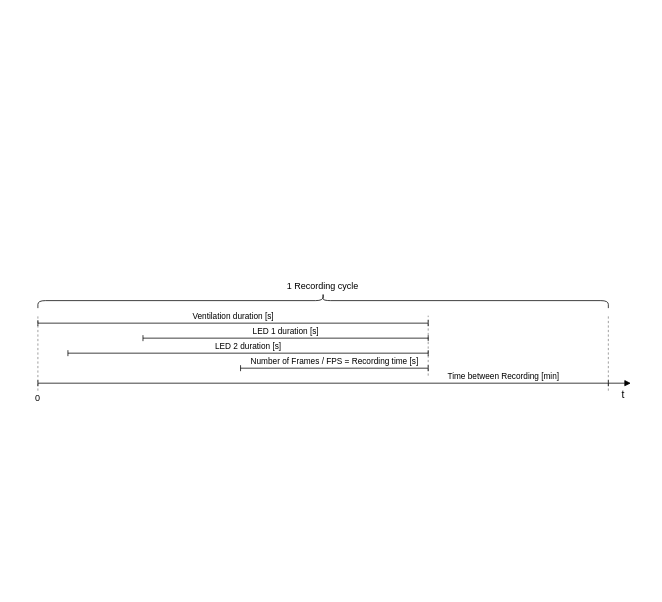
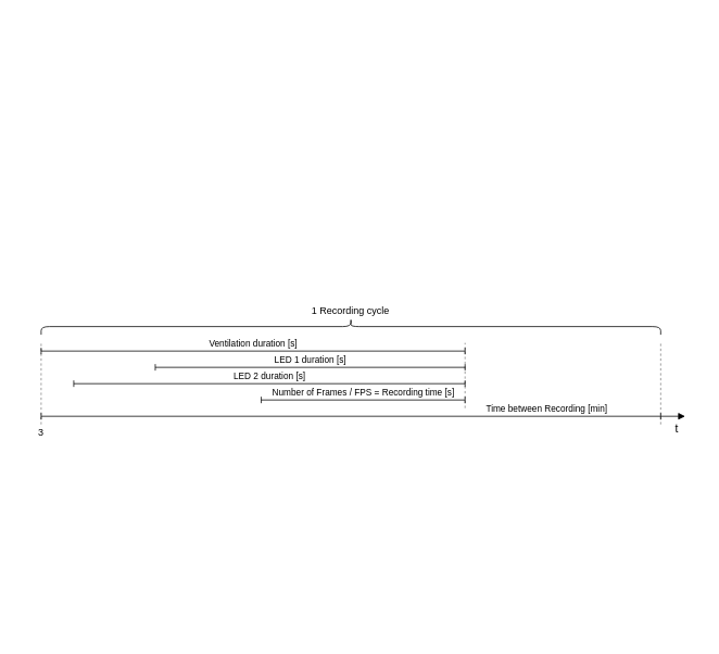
- <mxCell id="9" value="0" style="text;html=1;align=center;verticalAlign=middle;whiteSpace=wrap;rounded=0;" vertex="1" parent="1"><mxGeometry x="20" y="520" width="60" height="20" as="geometry" /></mxCell>
+ <mxCell id="9" value="3" style="text;html=1;align=center;verticalAlign=middle;whiteSpace=wrap;rounded=0;" vertex="1" parent="1"><mxGeometry x="20" y="520" width="60" height="20" as="geometry" /></mxCell>
